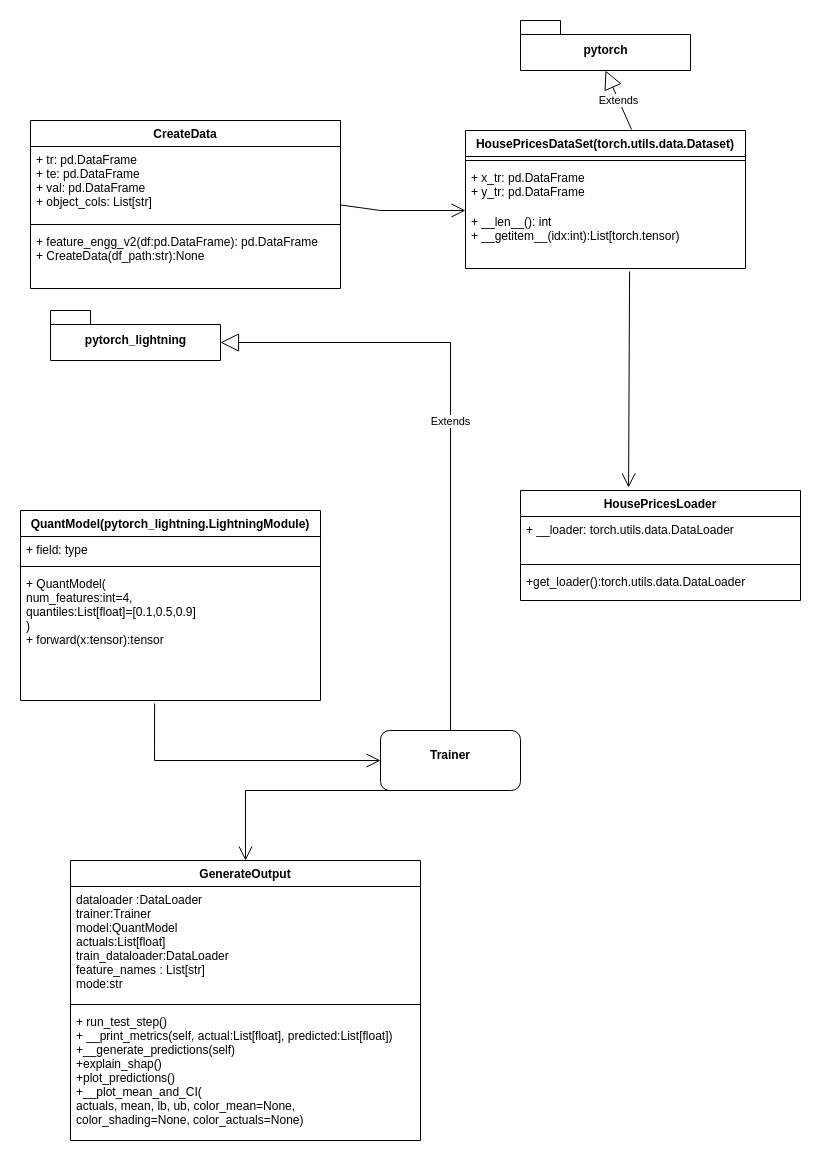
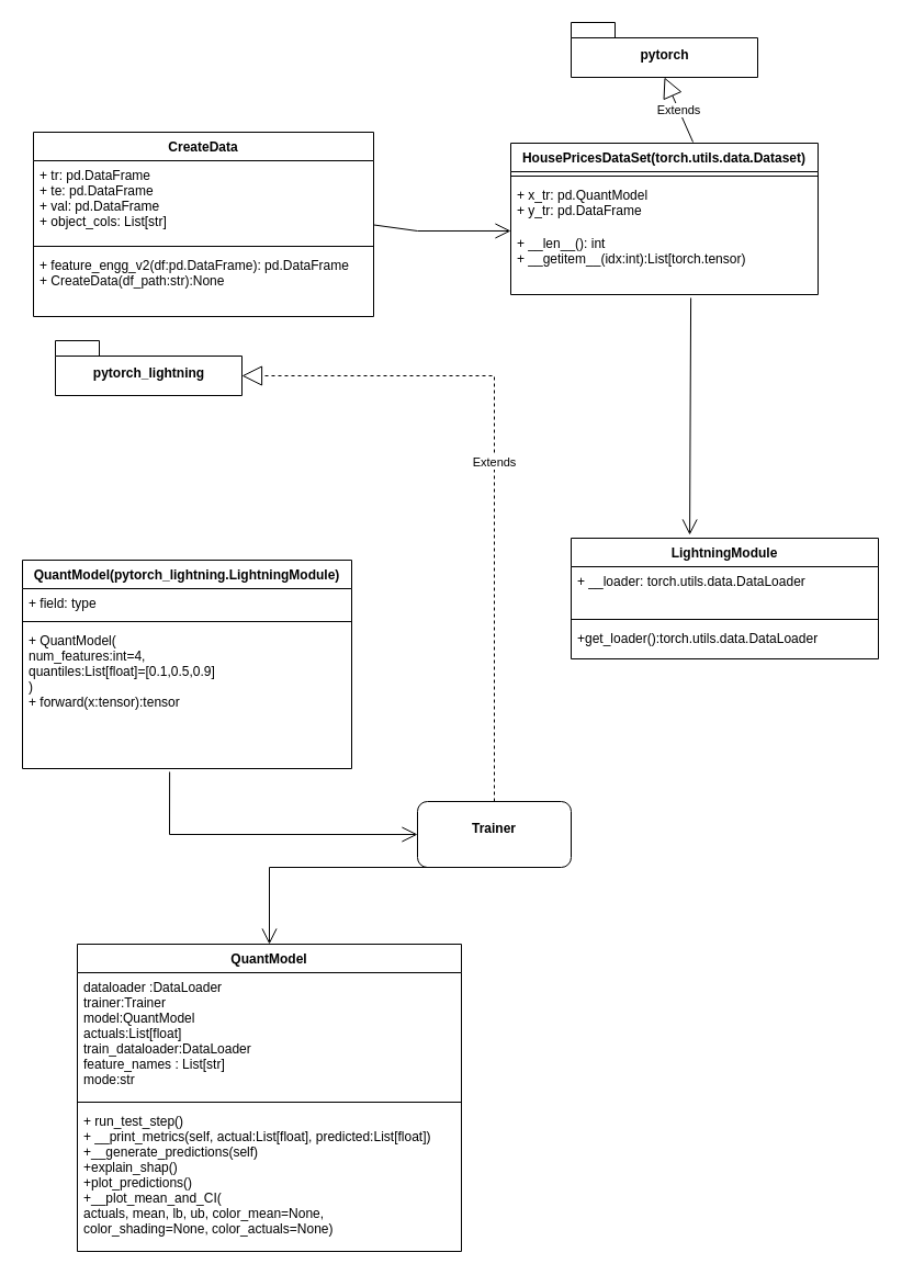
- <mxCell id="8" value="+ x_tr: pd.DataFrame&#10;+ y_tr: pd.DataFrame" style="text;strokeColor=none;fillColor=none;align=left;verticalAlign=top;spacingLeft=4;spacingRight=4;overflow=hidden;rotatable=0;points=[[0,0.5],[1,0.5]];portConstraint=eastwest;" vertex="1" parent="6"><mxGeometry y="34" width="280" height="44" as="geometry" /></mxCell>
+ <mxCell id="8" value="+ x_tr: pd.QuantModel&#10;+ y_tr: pd.DataFrame" style="text;strokeColor=none;fillColor=none;align=left;verticalAlign=top;spacingLeft=4;spacingRight=4;overflow=hidden;rotatable=0;points=[[0,0.5],[1,0.5]];portConstraint=eastwest;" vertex="1" parent="6"><mxGeometry y="34" width="280" height="44" as="geometry" /></mxCell>
- <mxCell id="10" value="HousePricesLoader" style="swimlane;fontStyle=1;align=center;verticalAlign=top;childLayout=stackLayout;horizontal=1;startSize=26;horizontalStack=0;resizeParent=1;resizeParentMax=0;resizeLast=0;collapsible=1;marginBottom=0;" vertex="1" parent="1"><mxGeometry x="520" y="490" width="280" height="110" as="geometry" /></mxCell>
+ <mxCell id="10" value="LightningModule" style="swimlane;fontStyle=1;align=center;verticalAlign=top;childLayout=stackLayout;horizontal=1;startSize=26;horizontalStack=0;resizeParent=1;resizeParentMax=0;resizeLast=0;collapsible=1;marginBottom=0;" vertex="1" parent="1"><mxGeometry x="520" y="490" width="280" height="110" as="geometry" /></mxCell>
- <mxCell id="28" value="Extends" style="endArrow=block;endSize=16;endFill=0;html=1;rounded=0;exitX=0.5;exitY=0;exitDx=0;exitDy=0;entryX=0;entryY=0;entryDx=170;entryDy=32;entryPerimeter=0;" edge="1" parent="1" source="27" target="18"><mxGeometry width="160" relative="1" as="geometry"><mxPoint x="180" y="520" as="sourcePoint" /><mxPoint x="145" y="370" as="targetPoint" /><Array as="points"><mxPoint x="450" y="342" /></Array></mxGeometry></mxCell>
+ <mxCell id="28" value="Extends" style="endArrow=block;endSize=16;endFill=0;html=1;rounded=0;exitX=0.5;exitY=0;exitDx=0;exitDy=0;entryX=0;entryY=0;entryDx=170;entryDy=32;entryPerimeter=0;dashed=1;" edge="1" parent="1" source="27" target="18"><mxGeometry width="160" relative="1" as="geometry"><mxPoint x="180" y="520" as="sourcePoint" /><mxPoint x="145" y="370" as="targetPoint" /><Array as="points"><mxPoint x="450" y="342" /></Array></mxGeometry></mxCell>
- <mxCell id="14" value="GenerateOutput" style="swimlane;fontStyle=1;align=center;verticalAlign=top;childLayout=stackLayout;horizontal=1;startSize=26;horizontalStack=0;resizeParent=1;resizeParentMax=0;resizeLast=0;collapsible=1;marginBottom=0;" vertex="1" parent="1"><mxGeometry x="70" y="860" width="350" height="280" as="geometry" /></mxCell>
+ <mxCell id="14" value="QuantModel" style="swimlane;fontStyle=1;align=center;verticalAlign=top;childLayout=stackLayout;horizontal=1;startSize=26;horizontalStack=0;resizeParent=1;resizeParentMax=0;resizeLast=0;collapsible=1;marginBottom=0;" vertex="1" parent="1"><mxGeometry x="70" y="860" width="350" height="280" as="geometry" /></mxCell>
